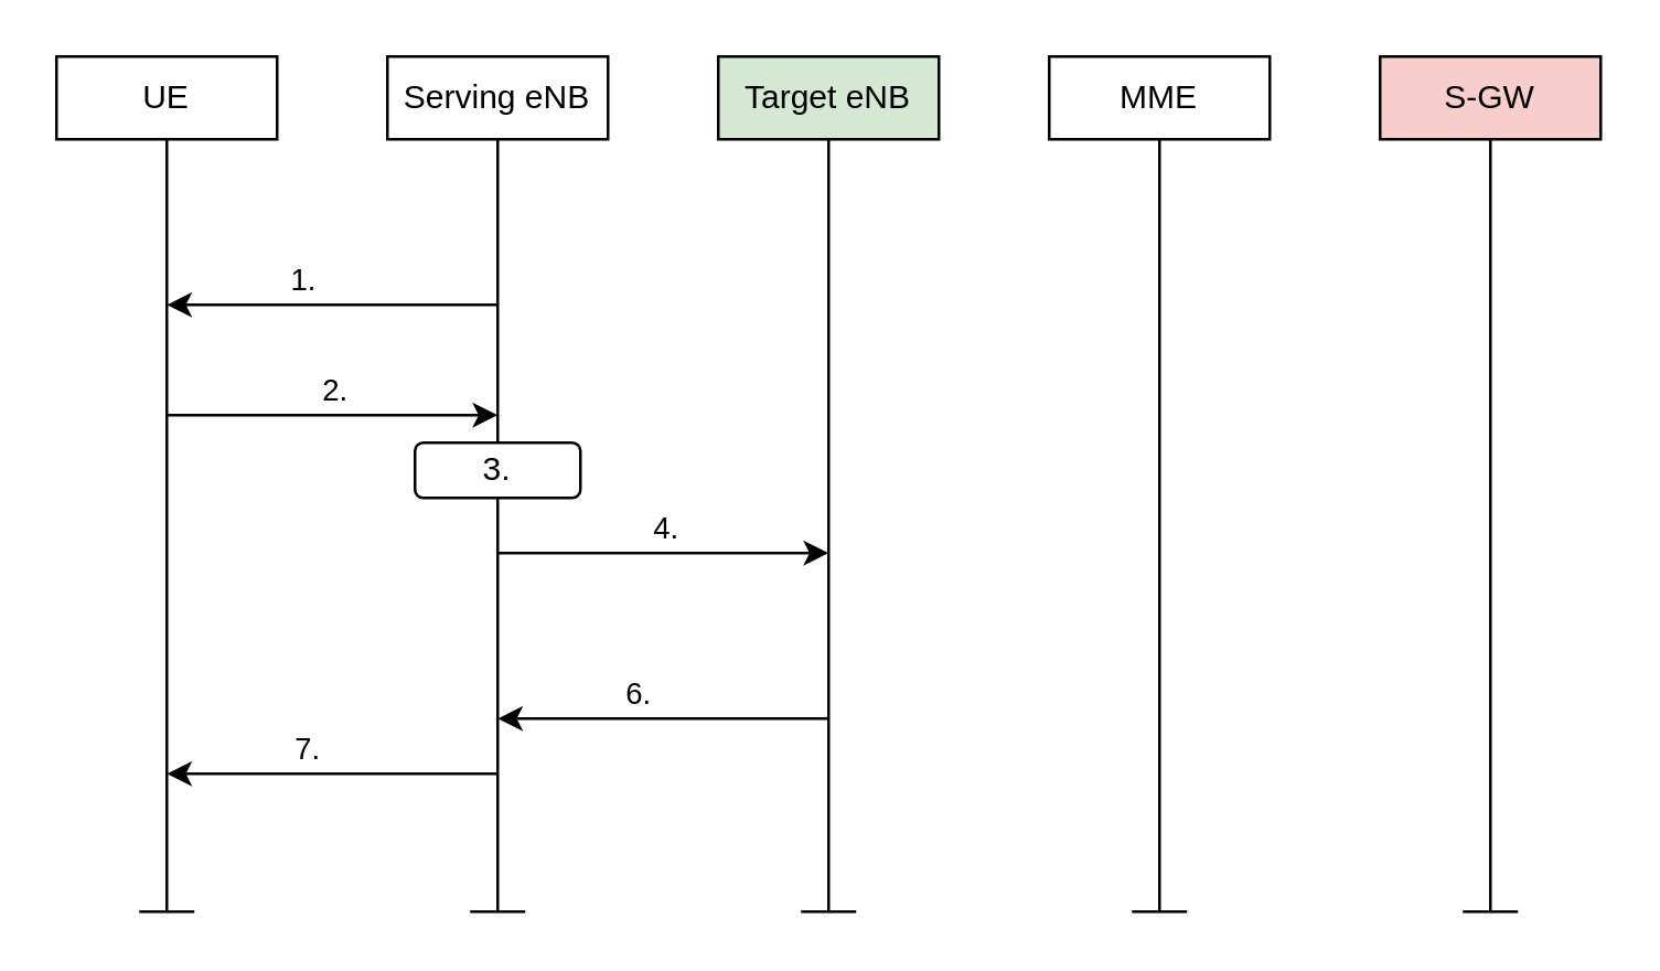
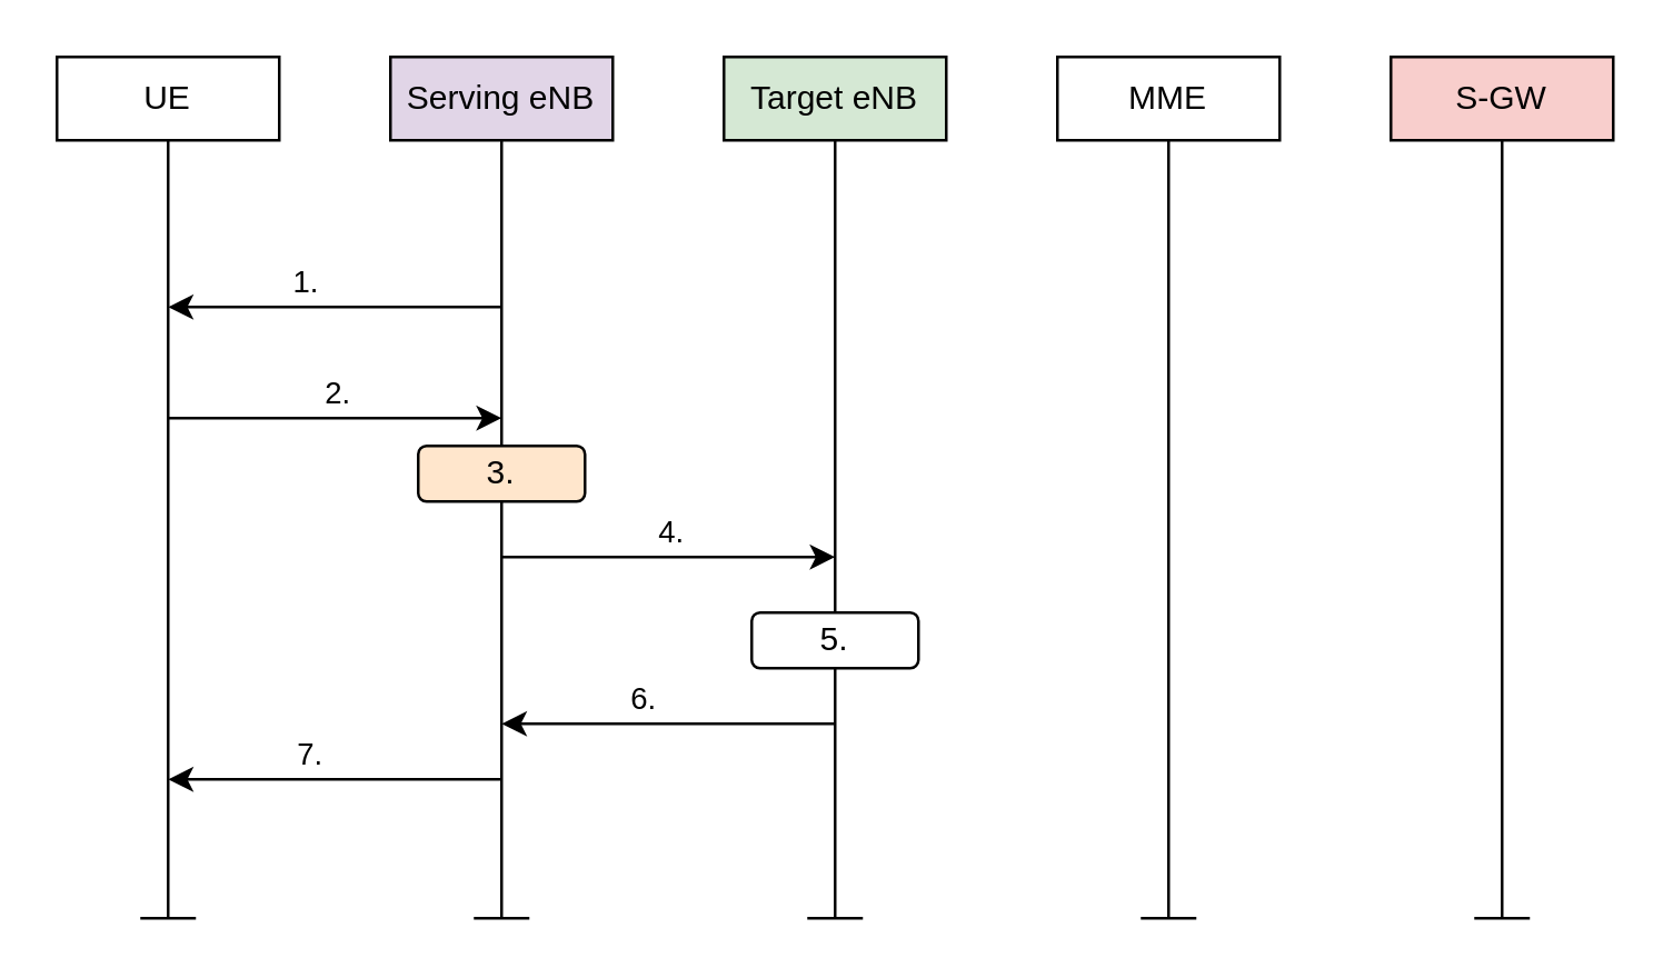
- <mxCell id="10" value="Serving eNB" style="rounded=0;whiteSpace=wrap;html=1;" parent="1" vertex="1"><mxGeometry x="140" y="20" width="80" height="30" as="geometry" /></mxCell>
+ <mxCell id="10" value="Serving eNB" style="rounded=0;whiteSpace=wrap;html=1;fillColor=#e1d5e7;" parent="1" vertex="1"><mxGeometry x="140" y="20" width="80" height="30" as="geometry" /></mxCell>
- <mxCell id="16" value="3." style="rounded=1;whiteSpace=wrap;html=1;" vertex="1" parent="1"><mxGeometry x="150" y="160" width="60" height="20" as="geometry" /></mxCell>
+ <mxCell id="16" value="3." style="rounded=1;whiteSpace=wrap;html=1;fillColor=#ffe6cc;" vertex="1" parent="1"><mxGeometry x="150" y="160" width="60" height="20" as="geometry" /></mxCell>
+ <mxCell id="21" value="5." style="rounded=1;whiteSpace=wrap;html=1;" vertex="1" parent="1"><mxGeometry x="270" y="220" width="60" height="20" as="geometry" /></mxCell>
